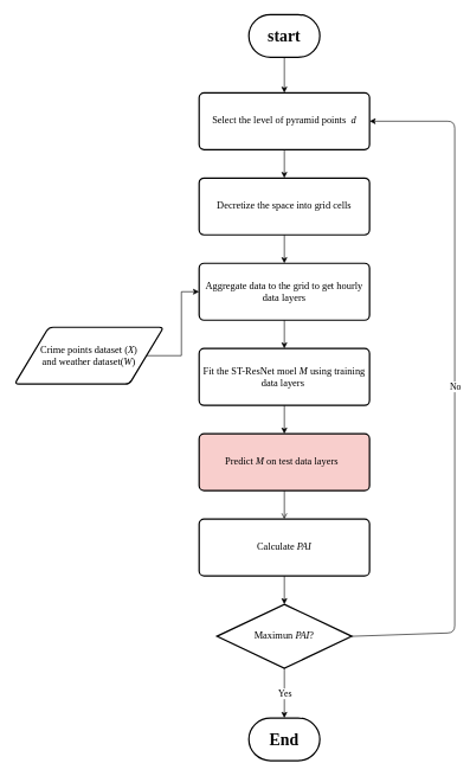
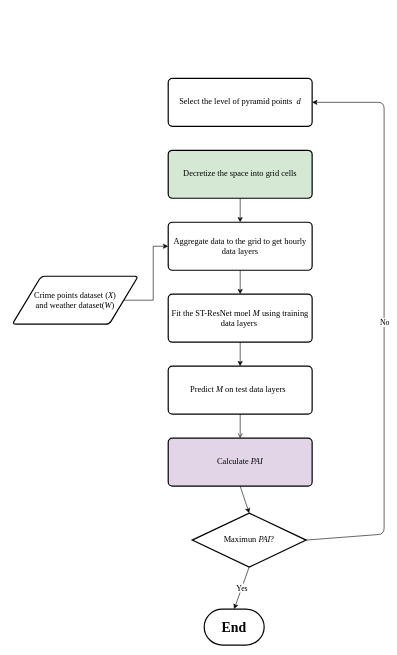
- <mxCell id="2" value="start" style="strokeWidth=2;html=1;shape=mxgraph.flowchart.terminator;whiteSpace=wrap;fontSize=23;labelBackgroundColor=none;fontColor=#0D0D0D;fontFamily=Times New Roman;fontStyle=1" vertex="1" parent="1"><mxGeometry x="350" y="20" width="100" height="60" as="geometry" /></mxCell>
- <mxCell id="11" value="" style="endArrow=classic;html=1;fontSize=12;exitX=0.5;exitY=1;exitDx=0;exitDy=0;exitPerimeter=0;entryX=0.5;entryY=0;entryDx=0;entryDy=0;fontFamily=Times New Roman;" edge="1" parent="1" source="2" target="3"><mxGeometry width="50" height="50" relative="1" as="geometry"><mxPoint x="320" y="350" as="sourcePoint" /><mxPoint x="370" y="300" as="targetPoint" /></mxGeometry></mxCell>
- <mxCell id="12" value="" style="endArrow=classic;html=1;fontSize=12;exitX=0.5;exitY=1;exitDx=0;exitDy=0;entryX=0.5;entryY=0;entryDx=0;entryDy=0;fontFamily=Times New Roman;" edge="1" parent="1" source="3" target="6"><mxGeometry width="50" height="50" relative="1" as="geometry"><mxPoint x="320" y="350" as="sourcePoint" /><mxPoint x="370" y="300" as="targetPoint" /></mxGeometry></mxCell>
- <mxCell id="6" value="Decretize the space into grid cells" style="rounded=1;whiteSpace=wrap;html=1;absoluteArcSize=1;arcSize=14;strokeWidth=2;fontSize=14;fontFamily=Times New Roman;" vertex="1" parent="1"><mxGeometry x="280" y="250" width="240" height="80" as="geometry" /></mxCell>
+ <mxCell id="6" value="Decretize the space into grid cells" style="rounded=1;whiteSpace=wrap;html=1;absoluteArcSize=1;arcSize=14;strokeWidth=2;fontSize=14;fontFamily=Times New Roman;fillColor=#d5e8d4;" vertex="1" parent="1"><mxGeometry x="280" y="250" width="240" height="80" as="geometry" /></mxCell>
- <mxCell id="9" value="Predict &lt;i style=&quot;font-size: 14px;&quot;&gt;M&lt;/i&gt; on test data layers&amp;nbsp;&amp;nbsp;" style="rounded=1;whiteSpace=wrap;html=1;absoluteArcSize=1;arcSize=14;strokeWidth=2;fontSize=14;fontFamily=Times New Roman;fillColor=#f8cecc;" vertex="1" parent="1"><mxGeometry x="280" y="610" width="240" height="80" as="geometry" /></mxCell>
+ <mxCell id="9" value="Predict &lt;i style=&quot;font-size: 14px;&quot;&gt;M&lt;/i&gt; on test data layers&amp;nbsp;&amp;nbsp;" style="rounded=1;whiteSpace=wrap;html=1;absoluteArcSize=1;arcSize=14;strokeWidth=2;fontSize=14;fontFamily=Times New Roman;" vertex="1" parent="1"><mxGeometry x="280" y="610" width="240" height="80" as="geometry" /></mxCell>
- <mxCell id="10" value="Calculate &lt;i style=&quot;font-size: 14px;&quot;&gt;PAI&lt;/i&gt;" style="rounded=1;whiteSpace=wrap;html=1;absoluteArcSize=1;arcSize=14;strokeWidth=2;fontSize=14;fontFamily=Times New Roman;" vertex="1" parent="1"><mxGeometry x="280" y="730" width="240" height="80" as="geometry" /></mxCell>
+ <mxCell id="10" value="Calculate &lt;i style=&quot;font-size: 14px;&quot;&gt;PAI&lt;/i&gt;" style="rounded=1;whiteSpace=wrap;html=1;absoluteArcSize=1;arcSize=14;strokeWidth=2;fontSize=14;fontFamily=Times New Roman;fillColor=#e1d5e7;" vertex="1" parent="1"><mxGeometry x="280" y="730" width="240" height="80" as="geometry" /></mxCell>
- <mxCell id="17" value="Maximun &lt;i style=&quot;font-size: 14px;&quot;&gt;PAI&lt;/i&gt;?" style="strokeWidth=2;html=1;shape=mxgraph.flowchart.decision;whiteSpace=wrap;fontSize=14;fontFamily=Times New Roman;" vertex="1" parent="1"><mxGeometry x="305" y="850" width="190" height="90" as="geometry" /></mxCell>
+ <mxCell id="17" value="Maximun &lt;i style=&quot;font-size: 14px;&quot;&gt;PAI&lt;/i&gt;?" style="strokeWidth=2;html=1;shape=mxgraph.flowchart.decision;whiteSpace=wrap;fontSize=14;fontFamily=Times New Roman;" vertex="1" parent="1"><mxGeometry x="320" y="855" width="190" height="90" as="geometry" /></mxCell>
- <mxCell id="23" value="End" style="strokeWidth=2;html=1;shape=mxgraph.flowchart.terminator;whiteSpace=wrap;fontSize=23;fontFamily=Times New Roman;fontStyle=1" vertex="1" parent="1"><mxGeometry x="350" y="1010" width="100" height="60" as="geometry" /></mxCell>
+ <mxCell id="23" value="End" style="strokeWidth=2;html=1;shape=mxgraph.flowchart.terminator;whiteSpace=wrap;fontSize=23;fontFamily=Times New Roman;fontStyle=1" vertex="1" parent="1"><mxGeometry x="340" y="1015" width="100" height="60" as="geometry" /></mxCell>
